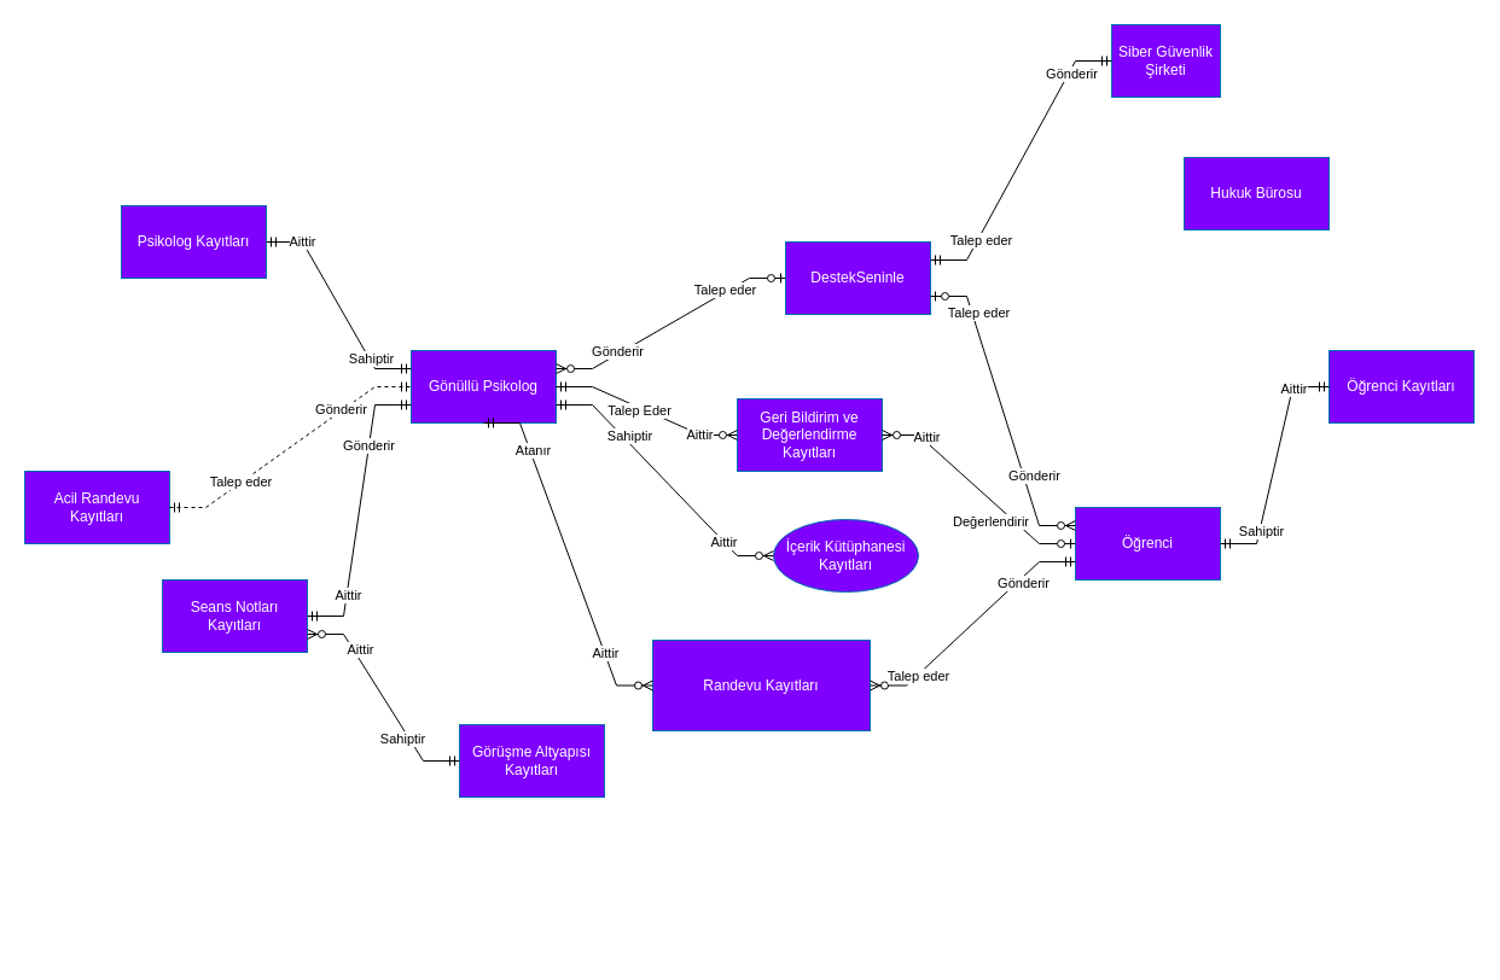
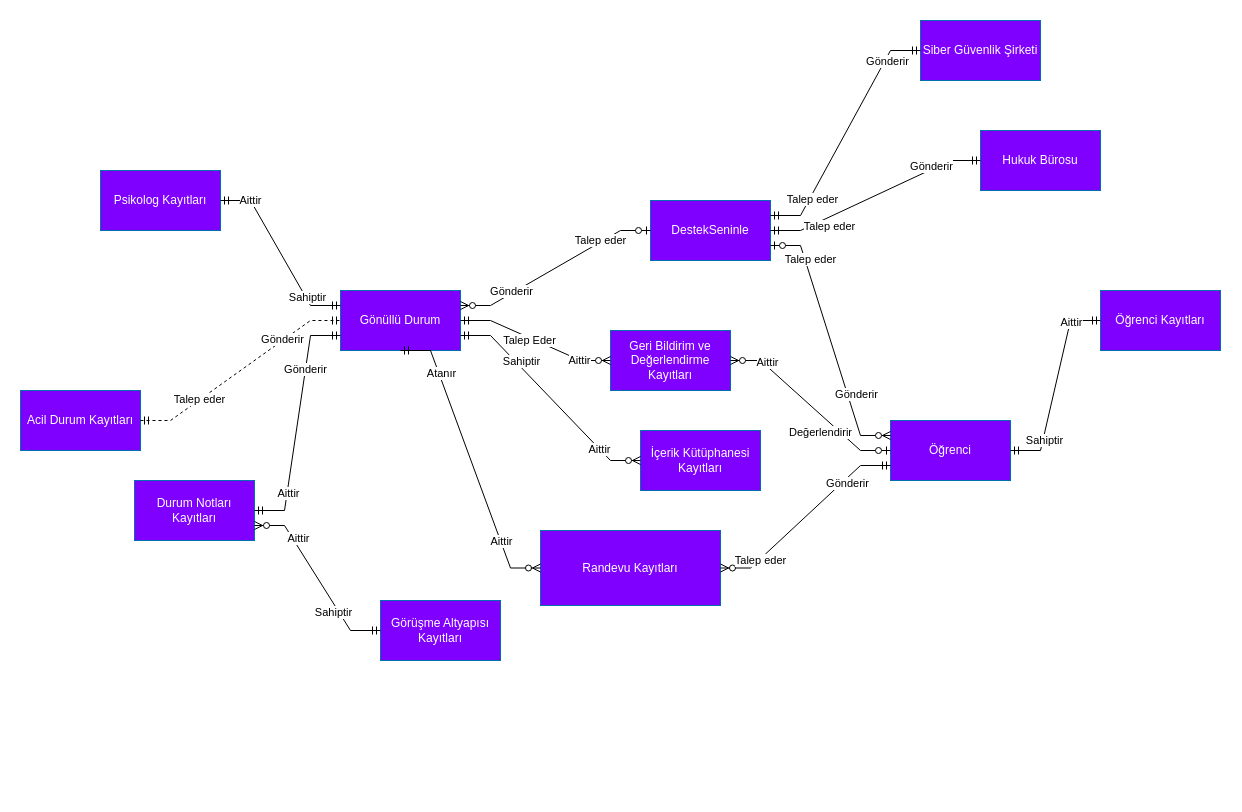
- <mxCell id="7" value="Siber Güvenlik Şirketi" style="rounded=0;whiteSpace=wrap;html=1;fillColor=#7F00FF;fontColor=#ffffff;strokeColor=#006EAF;" vertex="1" parent="1"><mxGeometry x="920" y="20" width="90" height="60" as="geometry" /></mxCell>
+ <mxCell id="7" value="Siber Güvenlik Şirketi" style="rounded=0;whiteSpace=wrap;html=1;fillColor=#7F00FF;fontColor=#ffffff;strokeColor=#006EAF;" vertex="1" parent="1"><mxGeometry x="920" y="20" width="120" height="60" as="geometry" /></mxCell>
+ <mxCell id="39" value="" style="edgeStyle=entityRelationEdgeStyle;fontSize=12;html=1;endArrow=ERmandOne;startArrow=ERmandOne;rounded=0;exitX=1;exitY=0.5;exitDx=0;exitDy=0;entryX=0;entryY=0.5;entryDx=0;entryDy=0;" edge="1" parent="1" source="26" target="8"><mxGeometry width="100" height="100" relative="1" as="geometry"><mxPoint x="980" y="200" as="sourcePoint" /><mxPoint x="1137" y="317" as="targetPoint" /><Array as="points"><mxPoint x="1087" y="207" /><mxPoint x="1097" y="247" /><mxPoint x="1007" y="447" /><mxPoint x="1117" y="267" /><mxPoint x="1077" y="267" /><mxPoint x="1107" y="307" /><mxPoint x="1087" y="287" /></Array></mxGeometry></mxCell>
+ <mxCell id="40" value="Talep eder" style="edgeLabel;html=1;align=center;verticalAlign=middle;resizable=0;points=[];" vertex="1" connectable="0" parent="39"><mxGeometry x="-0.594" y="-2" relative="1" as="geometry"><mxPoint x="13" as="offset" /></mxGeometry></mxCell>
+ <mxCell id="41" value="Gönderir" style="edgeLabel;html=1;align=center;verticalAlign=middle;resizable=0;points=[];" vertex="1" connectable="0" parent="39"><mxGeometry x="0.543" relative="1" as="geometry"><mxPoint y="-4" as="offset" /></mxGeometry></mxCell>
- <mxCell id="9" value="Gönüllü Psikolog" style="rounded=0;whiteSpace=wrap;html=1;fillColor=#7F00FF;fontColor=#ffffff;strokeColor=#006EAF;" vertex="1" parent="1"><mxGeometry x="340" y="290" width="120" height="60" as="geometry" /></mxCell>
+ <mxCell id="9" value="Gönüllü Durum" style="rounded=0;whiteSpace=wrap;html=1;fillColor=#7F00FF;fontColor=#ffffff;strokeColor=#006EAF;" vertex="1" parent="1"><mxGeometry x="340" y="290" width="120" height="60" as="geometry" /></mxCell>
- <mxCell id="13" value="Acil Randevu Kayıtları" style="rounded=0;whiteSpace=wrap;html=1;fillColor=#7F00FF;fontColor=#ffffff;strokeColor=#006EAF;" vertex="1" parent="1"><mxGeometry x="20" y="390" width="120" height="60" as="geometry" /></mxCell>
+ <mxCell id="13" value="Acil Durum Kayıtları" style="rounded=0;whiteSpace=wrap;html=1;fillColor=#7F00FF;fontColor=#ffffff;strokeColor=#006EAF;" vertex="1" parent="1"><mxGeometry x="20" y="390" width="120" height="60" as="geometry" /></mxCell>
- <mxCell id="11" value="İçerik Kütüphanesi Kayıtları" style="ellipse;whiteSpace=wrap;html=1;fillColor=#7F00FF;fontColor=#ffffff;strokeColor=#006EAF;" vertex="1" parent="1"><mxGeometry x="640" y="430" width="120" height="60" as="geometry" /></mxCell>
+ <mxCell id="11" value="İçerik Kütüphanesi Kayıtları" style="rounded=0;whiteSpace=wrap;html=1;fillColor=#7F00FF;fontColor=#ffffff;strokeColor=#006EAF;" vertex="1" parent="1"><mxGeometry x="640" y="430" width="120" height="60" as="geometry" /></mxCell>
- <mxCell id="2" value="Seans Notları Kayıtları" style="rounded=0;whiteSpace=wrap;html=1;fillColor=#7F00FF;fontColor=#ffffff;strokeColor=#006EAF;" vertex="1" parent="1"><mxGeometry x="134" y="480" width="120" height="60" as="geometry" /></mxCell>
+ <mxCell id="2" value="Durum Notları Kayıtları" style="rounded=0;whiteSpace=wrap;html=1;fillColor=#7F00FF;fontColor=#ffffff;strokeColor=#006EAF;" vertex="1" parent="1"><mxGeometry x="134" y="480" width="120" height="60" as="geometry" /></mxCell>
